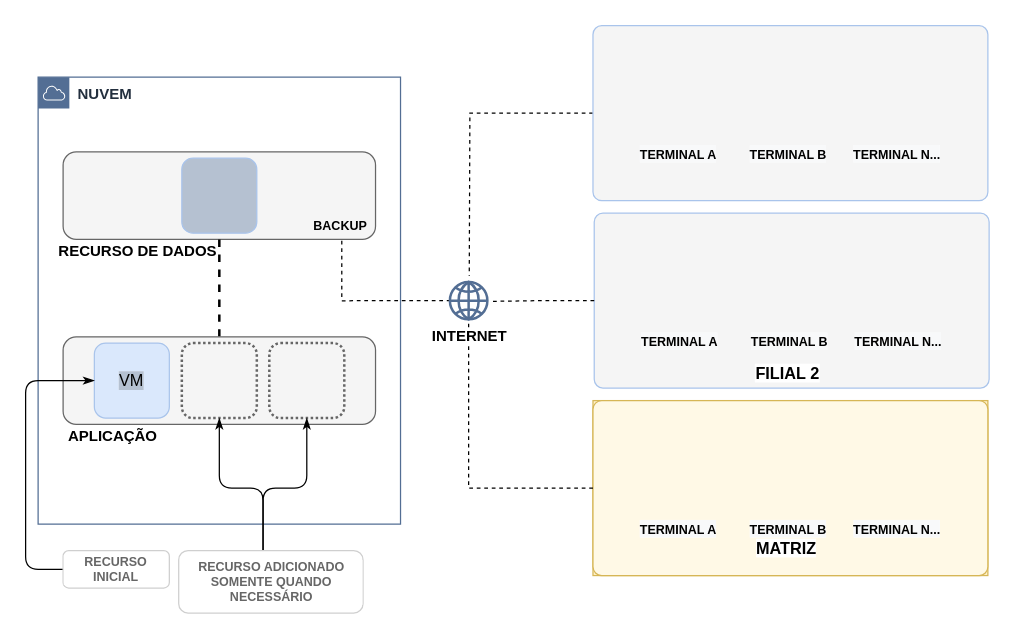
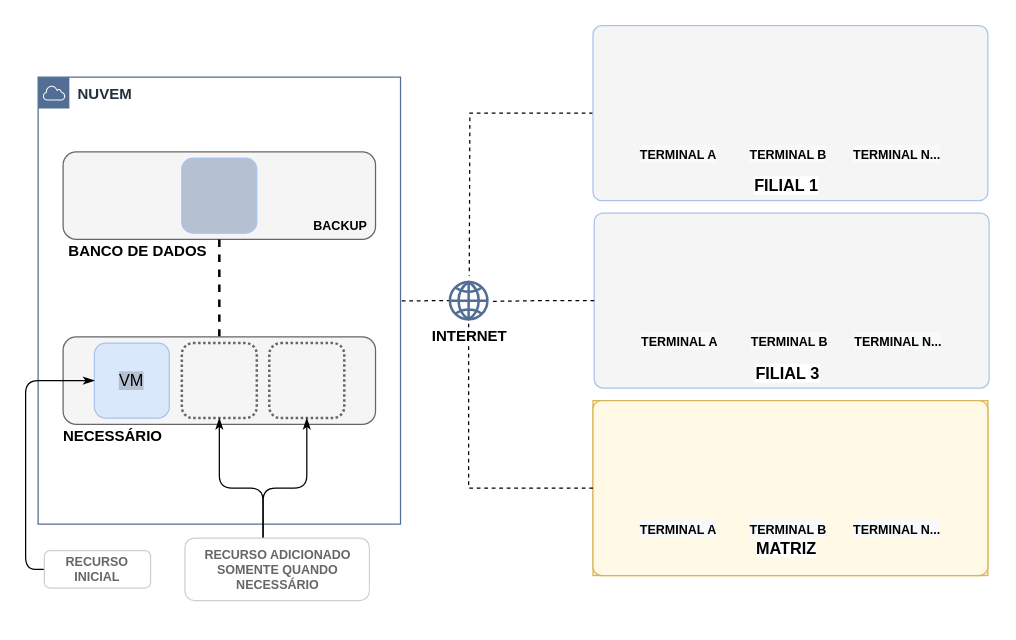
+ <mxCell id="26" value="FILIAL 1" style="text;html=1;strokeColor=none;fillColor=none;align=center;verticalAlign=middle;whiteSpace=wrap;rounded=0;shadow=0;fontStyle=1;fontSize=13;labelBorderColor=none;labelBackgroundColor=#ffffff;" vertex="1" parent="1"><mxGeometry x="590.45" y="140" width="78.33" height="16.47" as="geometry" /></mxCell>
- <mxCell id="14" value="RECURSO DE DADOS" style="text;html=1;strokeColor=none;fillColor=none;align=center;verticalAlign=middle;whiteSpace=wrap;rounded=0;shadow=0;labelBackgroundColor=#FFFFFF;fontSize=12;fontColor=#000000;fontStyle=1" vertex="1" parent="1"><mxGeometry x="40" y="191" width="140" height="20" as="geometry" /></mxCell>
+ <mxCell id="14" value="BANCO DE DADOS" style="text;html=1;strokeColor=none;fillColor=none;align=center;verticalAlign=middle;whiteSpace=wrap;rounded=0;shadow=0;labelBackgroundColor=#FFFFFF;fontSize=12;fontColor=#000000;fontStyle=1" vertex="1" parent="1"><mxGeometry x="40" y="191" width="140" height="20" as="geometry" /></mxCell>
- <mxCell id="8" style="edgeStyle=orthogonalEdgeStyle;rounded=0;orthogonalLoop=1;jettySize=auto;html=1;exitX=0.017;exitY=0.502;exitDx=0;exitDy=0;exitPerimeter=0;dashed=1;fontSize=13;fontColor=#000000;startArrow=none;startFill=0;endArrow=none;endFill=0;strokeWidth=1;" edge="1" parent="1" source="38" target="20"><mxGeometry relative="1" as="geometry"><mxPoint x="340" y="240" as="sourcePoint" /></mxGeometry></mxCell>
+ <mxCell id="8" style="edgeStyle=orthogonalEdgeStyle;rounded=0;orthogonalLoop=1;jettySize=auto;html=1;exitX=0.017;exitY=0.502;exitDx=0;exitDy=0;exitPerimeter=0;dashed=1;fontSize=13;fontColor=#000000;startArrow=none;startFill=0;endArrow=none;endFill=0;strokeWidth=1;" edge="1" parent="1" source="38" target="11"><mxGeometry relative="1" as="geometry"><mxPoint x="340" y="240" as="sourcePoint" /></mxGeometry></mxCell>
- <mxCell id="32" value="FILIAL 2" style="text;html=1;strokeColor=none;fillColor=none;align=center;verticalAlign=middle;whiteSpace=wrap;rounded=0;shadow=0;fontStyle=1;fontSize=13;labelBorderColor=none;labelBackgroundColor=#ffffff;" vertex="1" parent="27"><mxGeometry x="116.45" y="120" width="78.33" height="16.47" as="geometry" /></mxCell>
+ <mxCell id="32" value="FILIAL 3" style="text;html=1;strokeColor=none;fillColor=none;align=center;verticalAlign=middle;whiteSpace=wrap;rounded=0;shadow=0;fontStyle=1;fontSize=13;labelBorderColor=none;labelBackgroundColor=#ffffff;" vertex="1" parent="27"><mxGeometry x="116.45" y="120" width="78.33" height="16.47" as="geometry" /></mxCell>
- <mxCell id="18" value="APLICAÇÃO" style="text;html=1;strokeColor=none;fillColor=none;align=center;verticalAlign=middle;whiteSpace=wrap;rounded=0;shadow=0;labelBackgroundColor=#FFFFFF;fontSize=12;fontColor=#000000;fontStyle=1" vertex="1" parent="1"><mxGeometry x="20" y="339" width="140" height="20" as="geometry" /></mxCell>
+ <mxCell id="18" value="NECESSÁRIO" style="text;html=1;strokeColor=none;fillColor=none;align=center;verticalAlign=middle;whiteSpace=wrap;rounded=0;shadow=0;labelBackgroundColor=#FFFFFF;fontSize=12;fontColor=#000000;fontStyle=1" vertex="1" parent="1"><mxGeometry x="20" y="339" width="140" height="20" as="geometry" /></mxCell>
- <mxCell id="34" value="RECURSO INICIAL" style="text;html=1;fillColor=none;align=center;verticalAlign=middle;whiteSpace=wrap;rounded=1;shadow=0;labelBackgroundColor=#FFFFFF;fontSize=10;fontStyle=1;strokeColor=#CFCFCF;fontColor=#666666;" vertex="1" parent="1"><mxGeometry x="50" y="440" width="85" height="30" as="geometry" /></mxCell>
+ <mxCell id="34" value="RECURSO INICIAL" style="text;html=1;fillColor=none;align=center;verticalAlign=middle;whiteSpace=wrap;rounded=1;shadow=0;labelBackgroundColor=#FFFFFF;fontSize=10;fontStyle=1;strokeColor=#CFCFCF;fontColor=#666666;" vertex="1" parent="1"><mxGeometry x="35" y="440" width="85" height="30" as="geometry" /></mxCell>
- <mxCell id="37" value="RECURSO ADICIONADO SOMENTE QUANDO NECESSÁRIO" style="text;html=1;fillColor=none;align=center;verticalAlign=middle;whiteSpace=wrap;rounded=1;shadow=0;labelBackgroundColor=#FFFFFF;fontSize=10;fontStyle=1;strokeColor=#CFCFCF;fontColor=#666666;" vertex="1" parent="1"><mxGeometry x="142.5" y="440" width="147.5" height="50" as="geometry" /></mxCell>
+ <mxCell id="37" value="RECURSO ADICIONADO SOMENTE QUANDO NECESSÁRIO" style="text;html=1;fillColor=none;align=center;verticalAlign=middle;whiteSpace=wrap;rounded=1;shadow=0;labelBackgroundColor=#FFFFFF;fontSize=10;fontStyle=1;strokeColor=#CFCFCF;fontColor=#666666;" vertex="1" parent="1"><mxGeometry x="147.5" y="430" width="147.5" height="50" as="geometry" /></mxCell>
